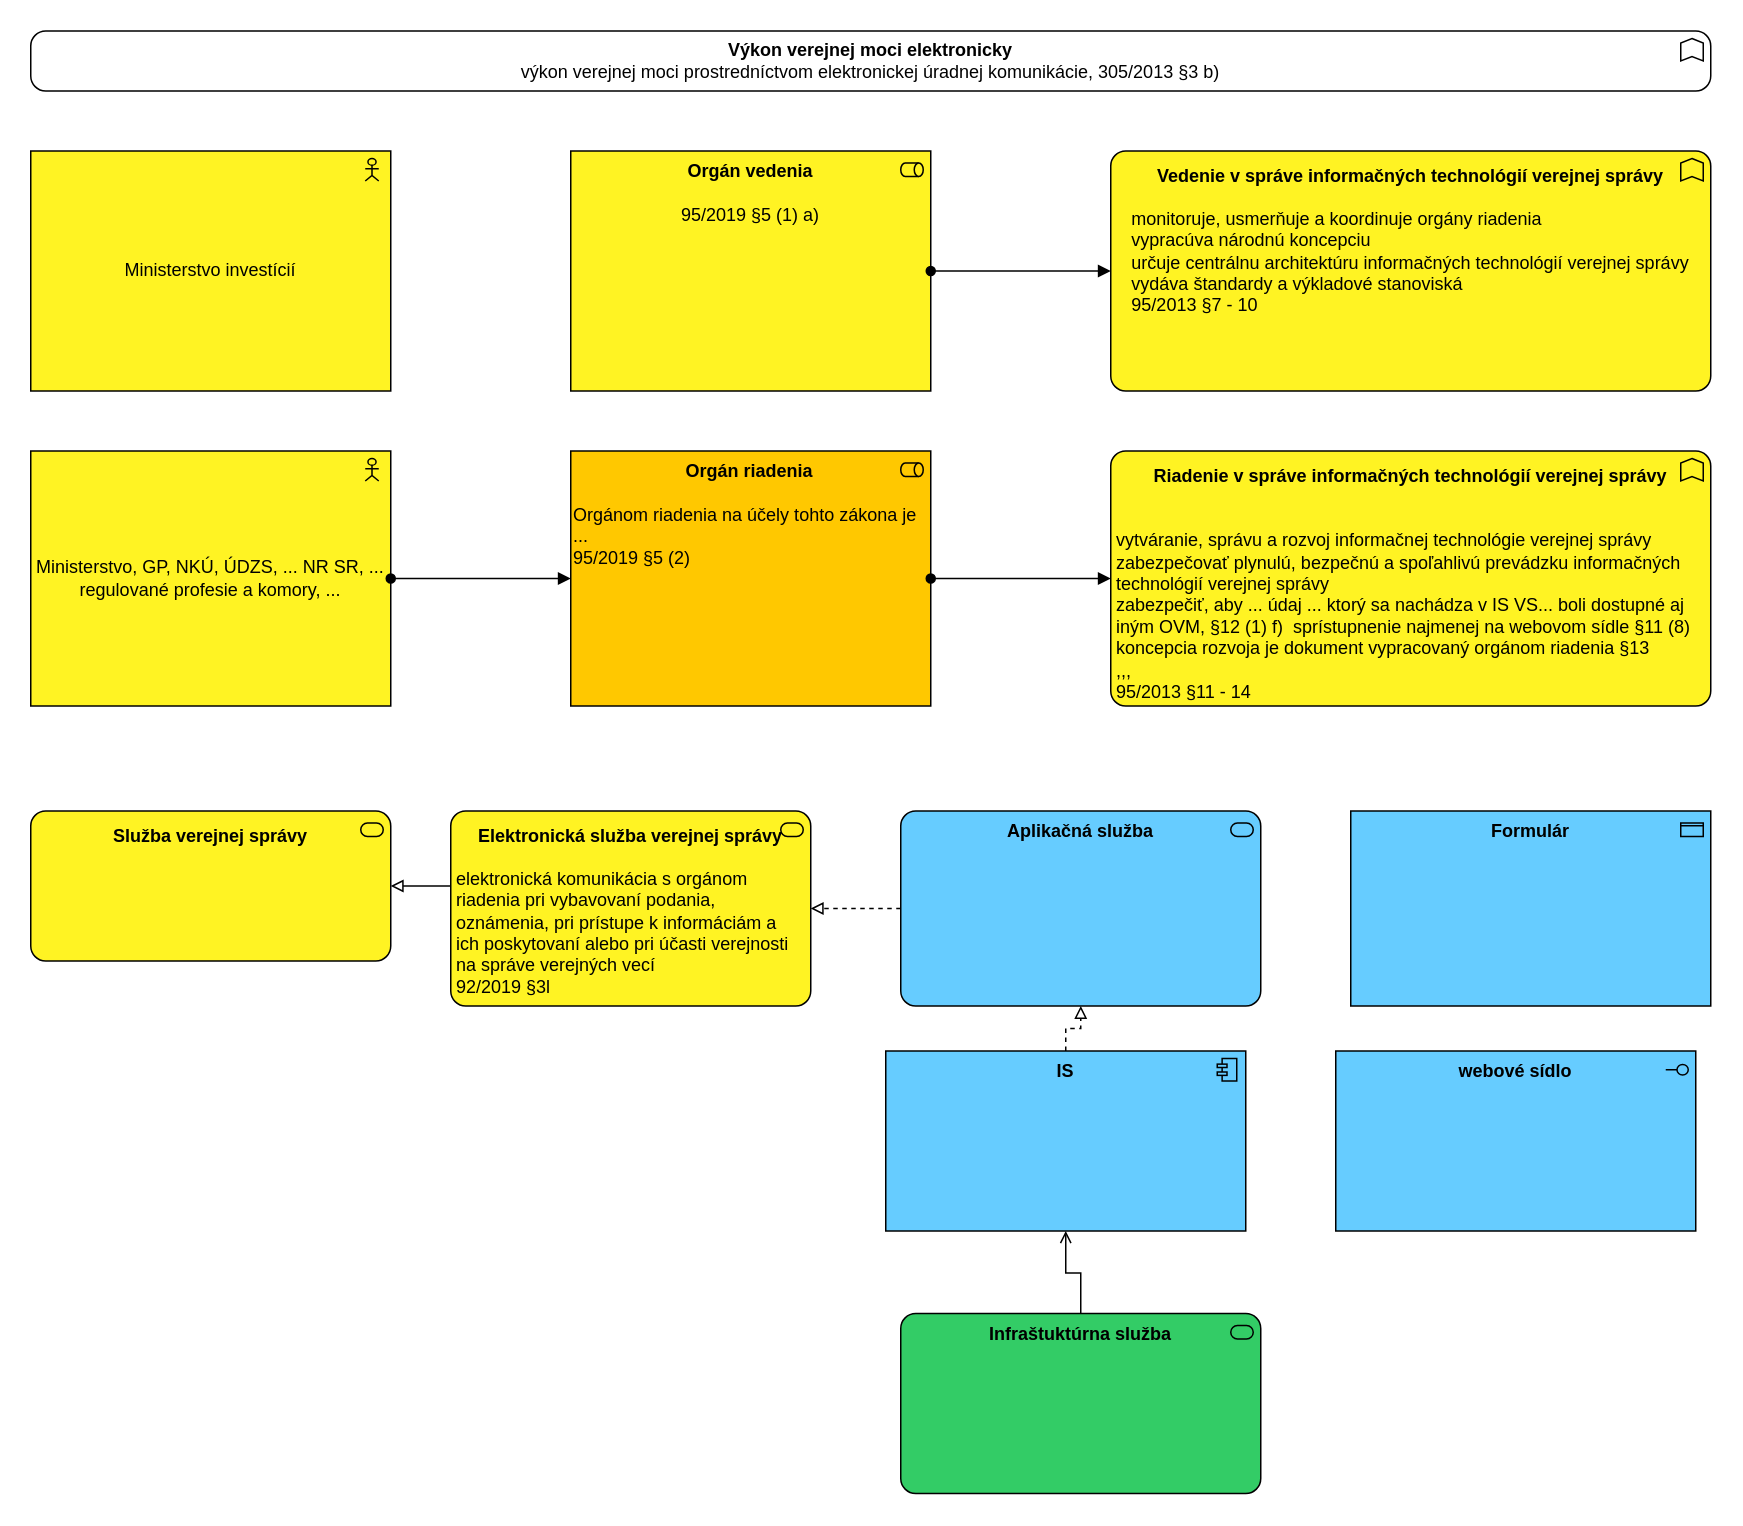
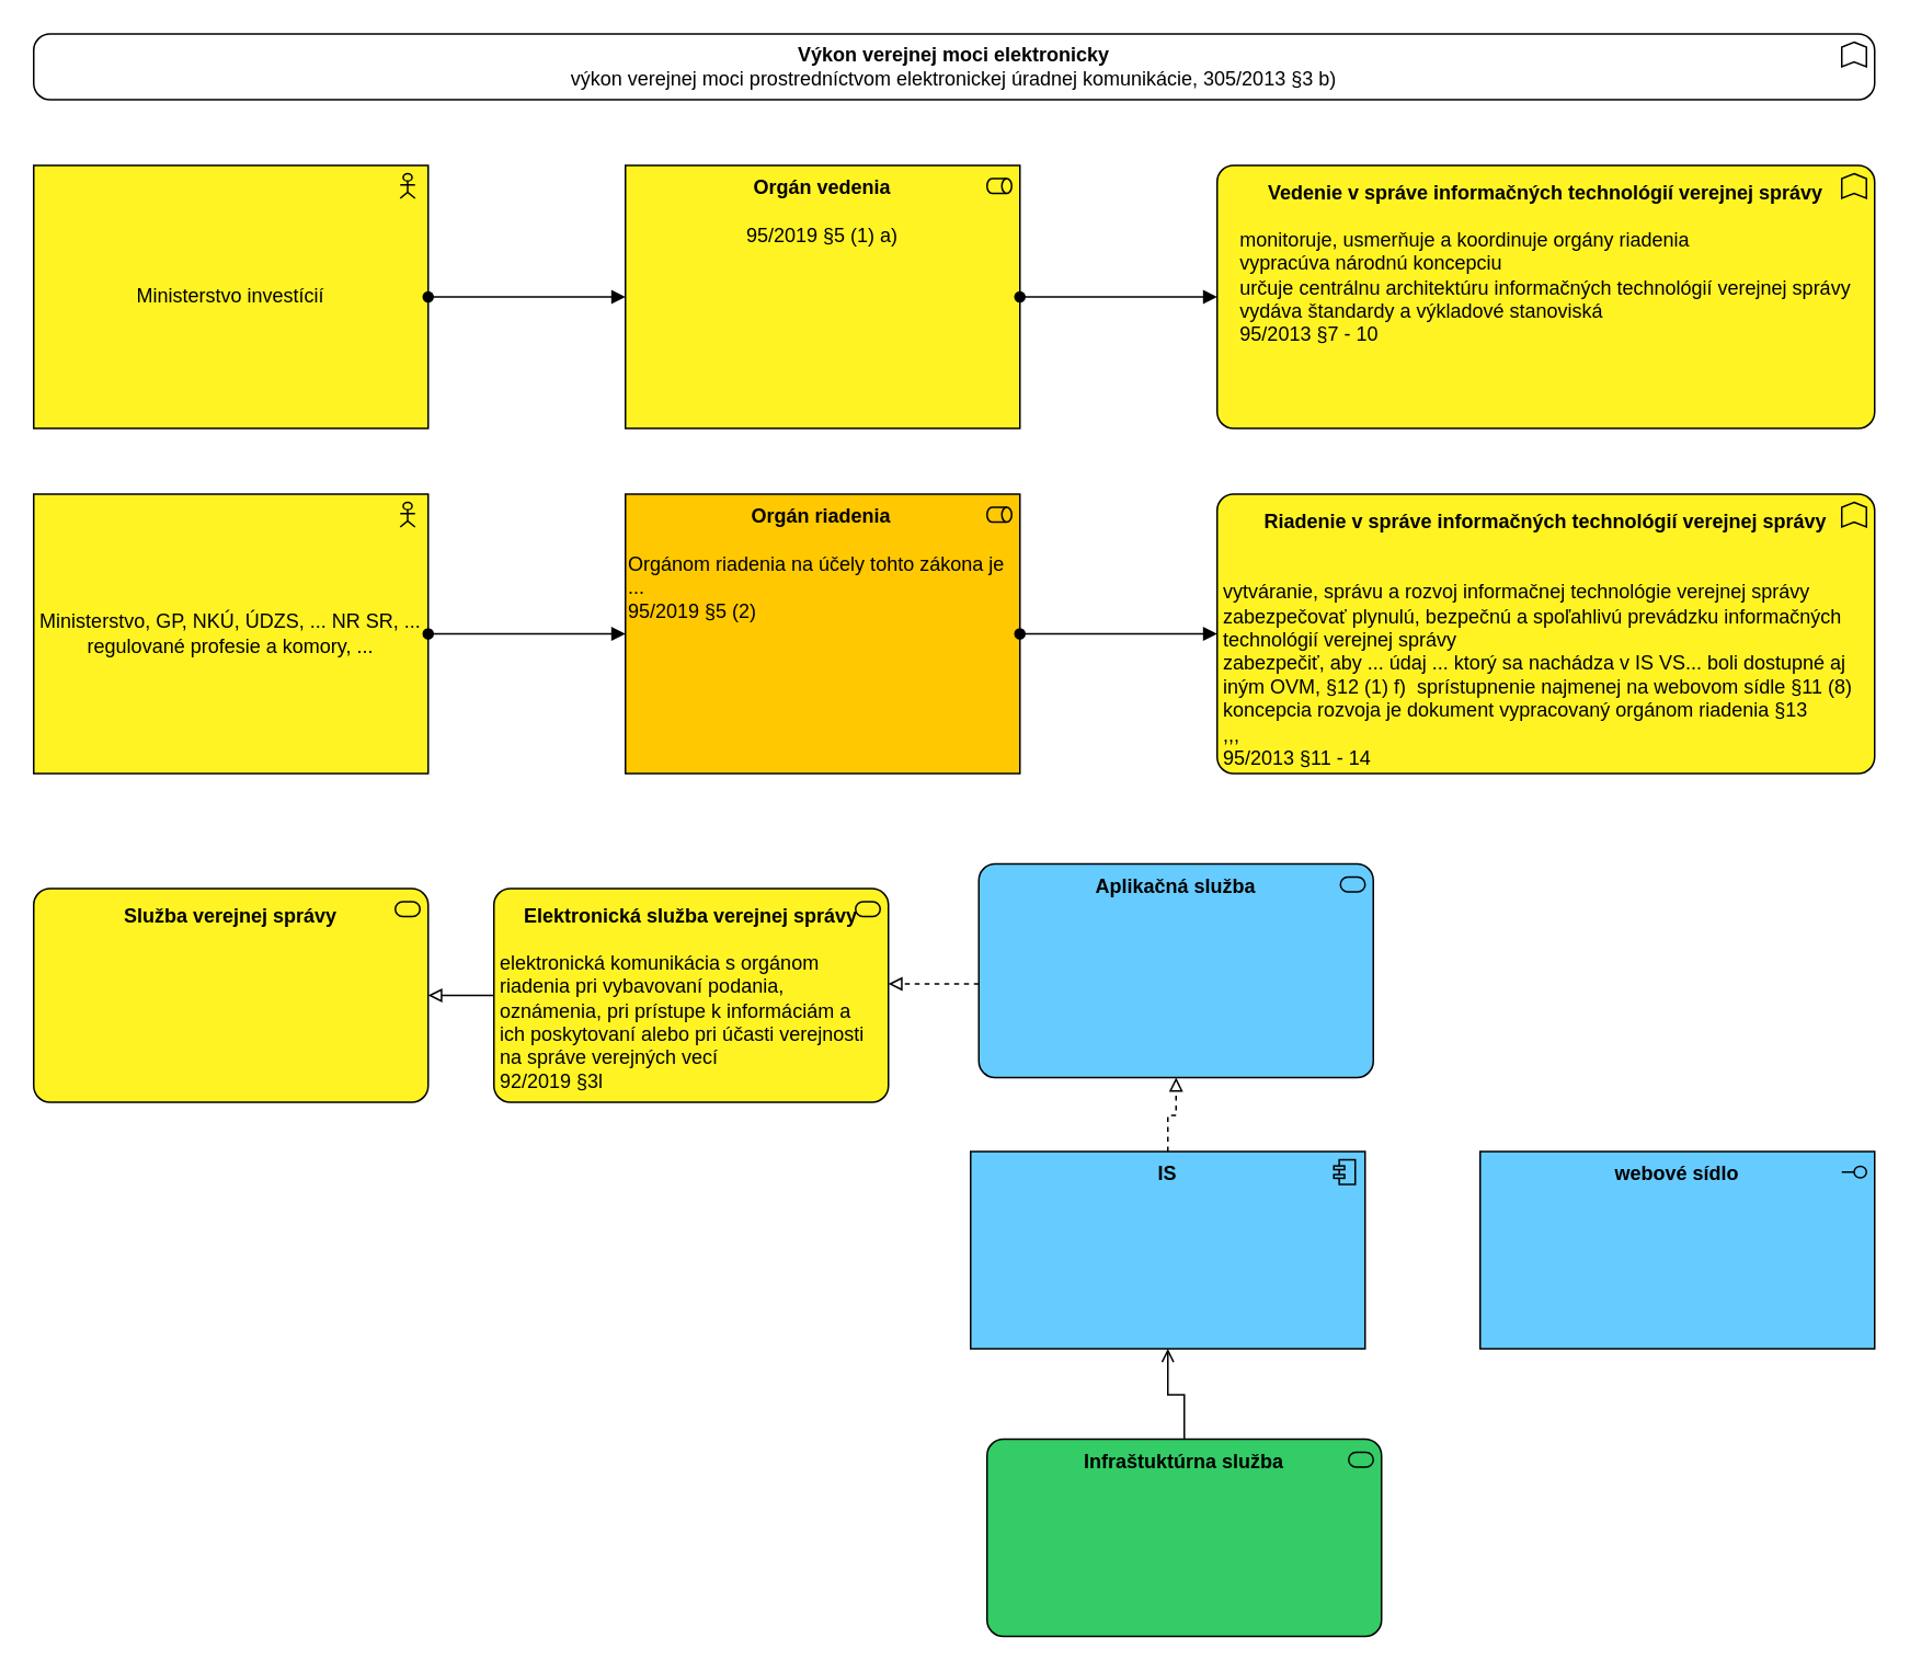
+ <mxCell id="4" value="" style="endArrow=block;html=1;endFill=1;startArrow=oval;startFill=1;edgeStyle=elbowEdgeStyle;elbow=vertical;rounded=0;" parent="1" source="2" target="3" edge="1"><mxGeometry width="160" relative="1" as="geometry"><mxPoint x="210" y="0" as="sourcePoint" /><mxPoint x="370" y="0" as="targetPoint" /></mxGeometry></mxCell>
- <mxCell id="18" value="&lt;div&gt;&lt;b&gt;Služba verejnej správy&lt;/b&gt;&lt;/div&gt;&lt;div&gt;&lt;b&gt;&lt;br&gt;&lt;/b&gt;&lt;/div&gt;&lt;div style=&quot;text-align: left;&quot;&gt;&lt;br&gt;&lt;/div&gt;" style="html=1;outlineConnect=0;whiteSpace=wrap;fillColor=#FFF323;shape=mxgraph.archimate3.application;appType=serv;archiType=rounded;strokeColor=#000000;fontStyle=0;container=0;verticalAlign=top;spacing=5;strokeWidth=1;" parent="1" vertex="1"><mxGeometry x="20" y="540" width="240" height="100" as="geometry" /></mxCell>
+ <mxCell id="18" value="&lt;div&gt;&lt;b&gt;Služba verejnej správy&lt;/b&gt;&lt;/div&gt;&lt;div&gt;&lt;b&gt;&lt;br&gt;&lt;/b&gt;&lt;/div&gt;&lt;div style=&quot;text-align: left;&quot;&gt;&lt;br&gt;&lt;/div&gt;" style="html=1;outlineConnect=0;whiteSpace=wrap;fillColor=#FFF323;shape=mxgraph.archimate3.application;appType=serv;archiType=rounded;strokeColor=#000000;fontStyle=0;container=0;verticalAlign=top;spacing=5;strokeWidth=1;" parent="1" vertex="1"><mxGeometry x="20" y="540" width="240" height="130" as="geometry" /></mxCell>
- <mxCell id="13" value="Aplikačná služba&lt;div&gt;&lt;br&gt;&lt;/div&gt;&lt;div&gt;&lt;br&gt;&lt;/div&gt;" style="html=1;outlineConnect=0;whiteSpace=wrap;fillColor=#66CCFF;shape=mxgraph.archimate3.application;appType=serv;archiType=rounded;strokeColor=#000000;fontStyle=1;container=0;verticalAlign=top;" parent="1" vertex="1"><mxGeometry x="600" y="540" width="240" height="130" as="geometry" /></mxCell>
+ <mxCell id="13" value="Aplikačná služba&lt;div&gt;&lt;br&gt;&lt;/div&gt;&lt;div&gt;&lt;br&gt;&lt;/div&gt;" style="html=1;outlineConnect=0;whiteSpace=wrap;fillColor=#66CCFF;shape=mxgraph.archimate3.application;appType=serv;archiType=rounded;strokeColor=#000000;fontStyle=1;container=0;verticalAlign=top;" parent="1" vertex="1"><mxGeometry x="595" y="525" width="240" height="130" as="geometry" /></mxCell>
- <mxCell id="12" value="Formulár" style="html=1;outlineConnect=0;whiteSpace=wrap;fillColor=#66CCFF;shape=mxgraph.archimate3.application;appType=passive;archiType=square;strokeColor=#000000;verticalAlign=top;fontStyle=1" parent="1" vertex="1"><mxGeometry x="900" y="540" width="240" height="130" as="geometry" /></mxCell>
- <mxCell id="19" value="webové sídlo" style="html=1;outlineConnect=0;whiteSpace=wrap;fillColor=#66CCFF;shape=mxgraph.archimate3.application;appType=interface;archiType=square;strokeColor=#000000;verticalAlign=top;fontStyle=1" parent="1" vertex="1"><mxGeometry x="890" y="700" width="240" height="120" as="geometry" /></mxCell>
+ <mxCell id="19" value="webové sídlo" style="html=1;outlineConnect=0;whiteSpace=wrap;fillColor=#66CCFF;shape=mxgraph.archimate3.application;appType=interface;archiType=square;strokeColor=#000000;verticalAlign=top;fontStyle=1" parent="1" vertex="1"><mxGeometry x="900" y="700" width="240" height="120" as="geometry" /></mxCell>
